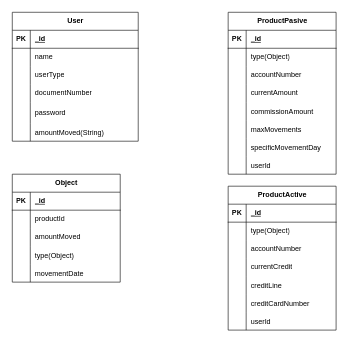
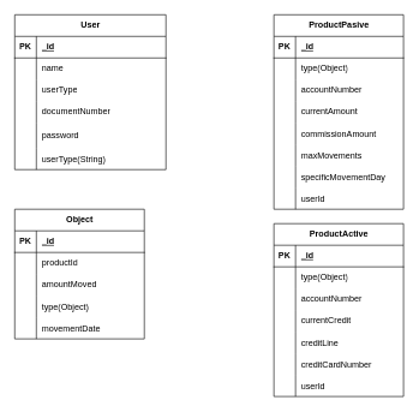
- <mxCell id="67" value="amountMoved(String)" style="shape=partialRectangle;connectable=0;fillColor=none;top=0;left=0;bottom=0;right=0;align=left;spacingLeft=6;overflow=hidden;" parent="65" vertex="1"><mxGeometry x="30" width="180" height="30" as="geometry"><mxRectangle width="180" height="30" as="alternateBounds" /></mxGeometry></mxCell>
+ <mxCell id="67" value="userType(String)" style="shape=partialRectangle;connectable=0;fillColor=none;top=0;left=0;bottom=0;right=0;align=left;spacingLeft=6;overflow=hidden;" parent="65" vertex="1"><mxGeometry x="30" width="180" height="30" as="geometry"><mxRectangle width="180" height="30" as="alternateBounds" /></mxGeometry></mxCell>
